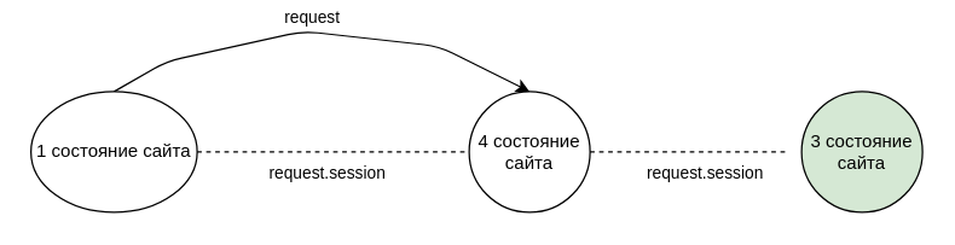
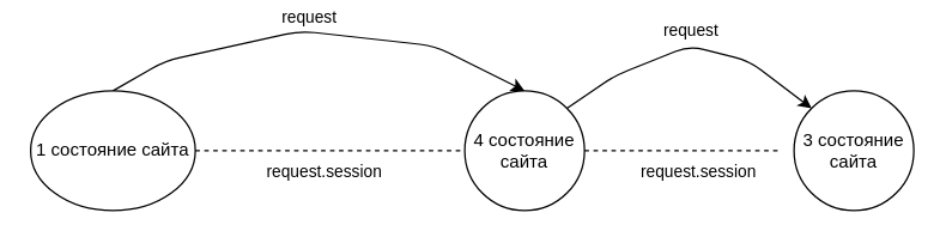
+ <mxCell id="11" style="edgeStyle=none;html=1;entryX=0;entryY=0;entryDx=0;entryDy=0;exitX=1;exitY=0;exitDx=0;exitDy=0;" edge="1" parent="1" source="5" target="8"><mxGeometry relative="1" as="geometry"><mxPoint x="360" y="30" as="sourcePoint" /><mxPoint x="650" y="30" as="targetPoint" /><Array as="points"><mxPoint x="410" y="50" /><mxPoint x="460" y="30" /><mxPoint x="500" y="40" /></Array></mxGeometry></mxCell>
+ <mxCell id="12" value="request" style="edgeLabel;html=1;align=center;verticalAlign=middle;resizable=0;points=[];" vertex="1" connectable="0" parent="11"><mxGeometry x="0.151" y="-1" relative="1" as="geometry"><mxPoint x="-14" y="-15" as="offset" /></mxGeometry></mxCell>
- <mxCell id="8" value="3 состояние сайта" style="ellipse;whiteSpace=wrap;html=1;aspect=fixed;fillColor=#d5e8d4;" vertex="1" parent="1"><mxGeometry x="530" y="60" width="80" height="80" as="geometry" /></mxCell>
+ <mxCell id="8" value="3 состояние сайта" style="ellipse;whiteSpace=wrap;html=1;aspect=fixed;" vertex="1" parent="1"><mxGeometry x="530" y="60" width="80" height="80" as="geometry" /></mxCell>
